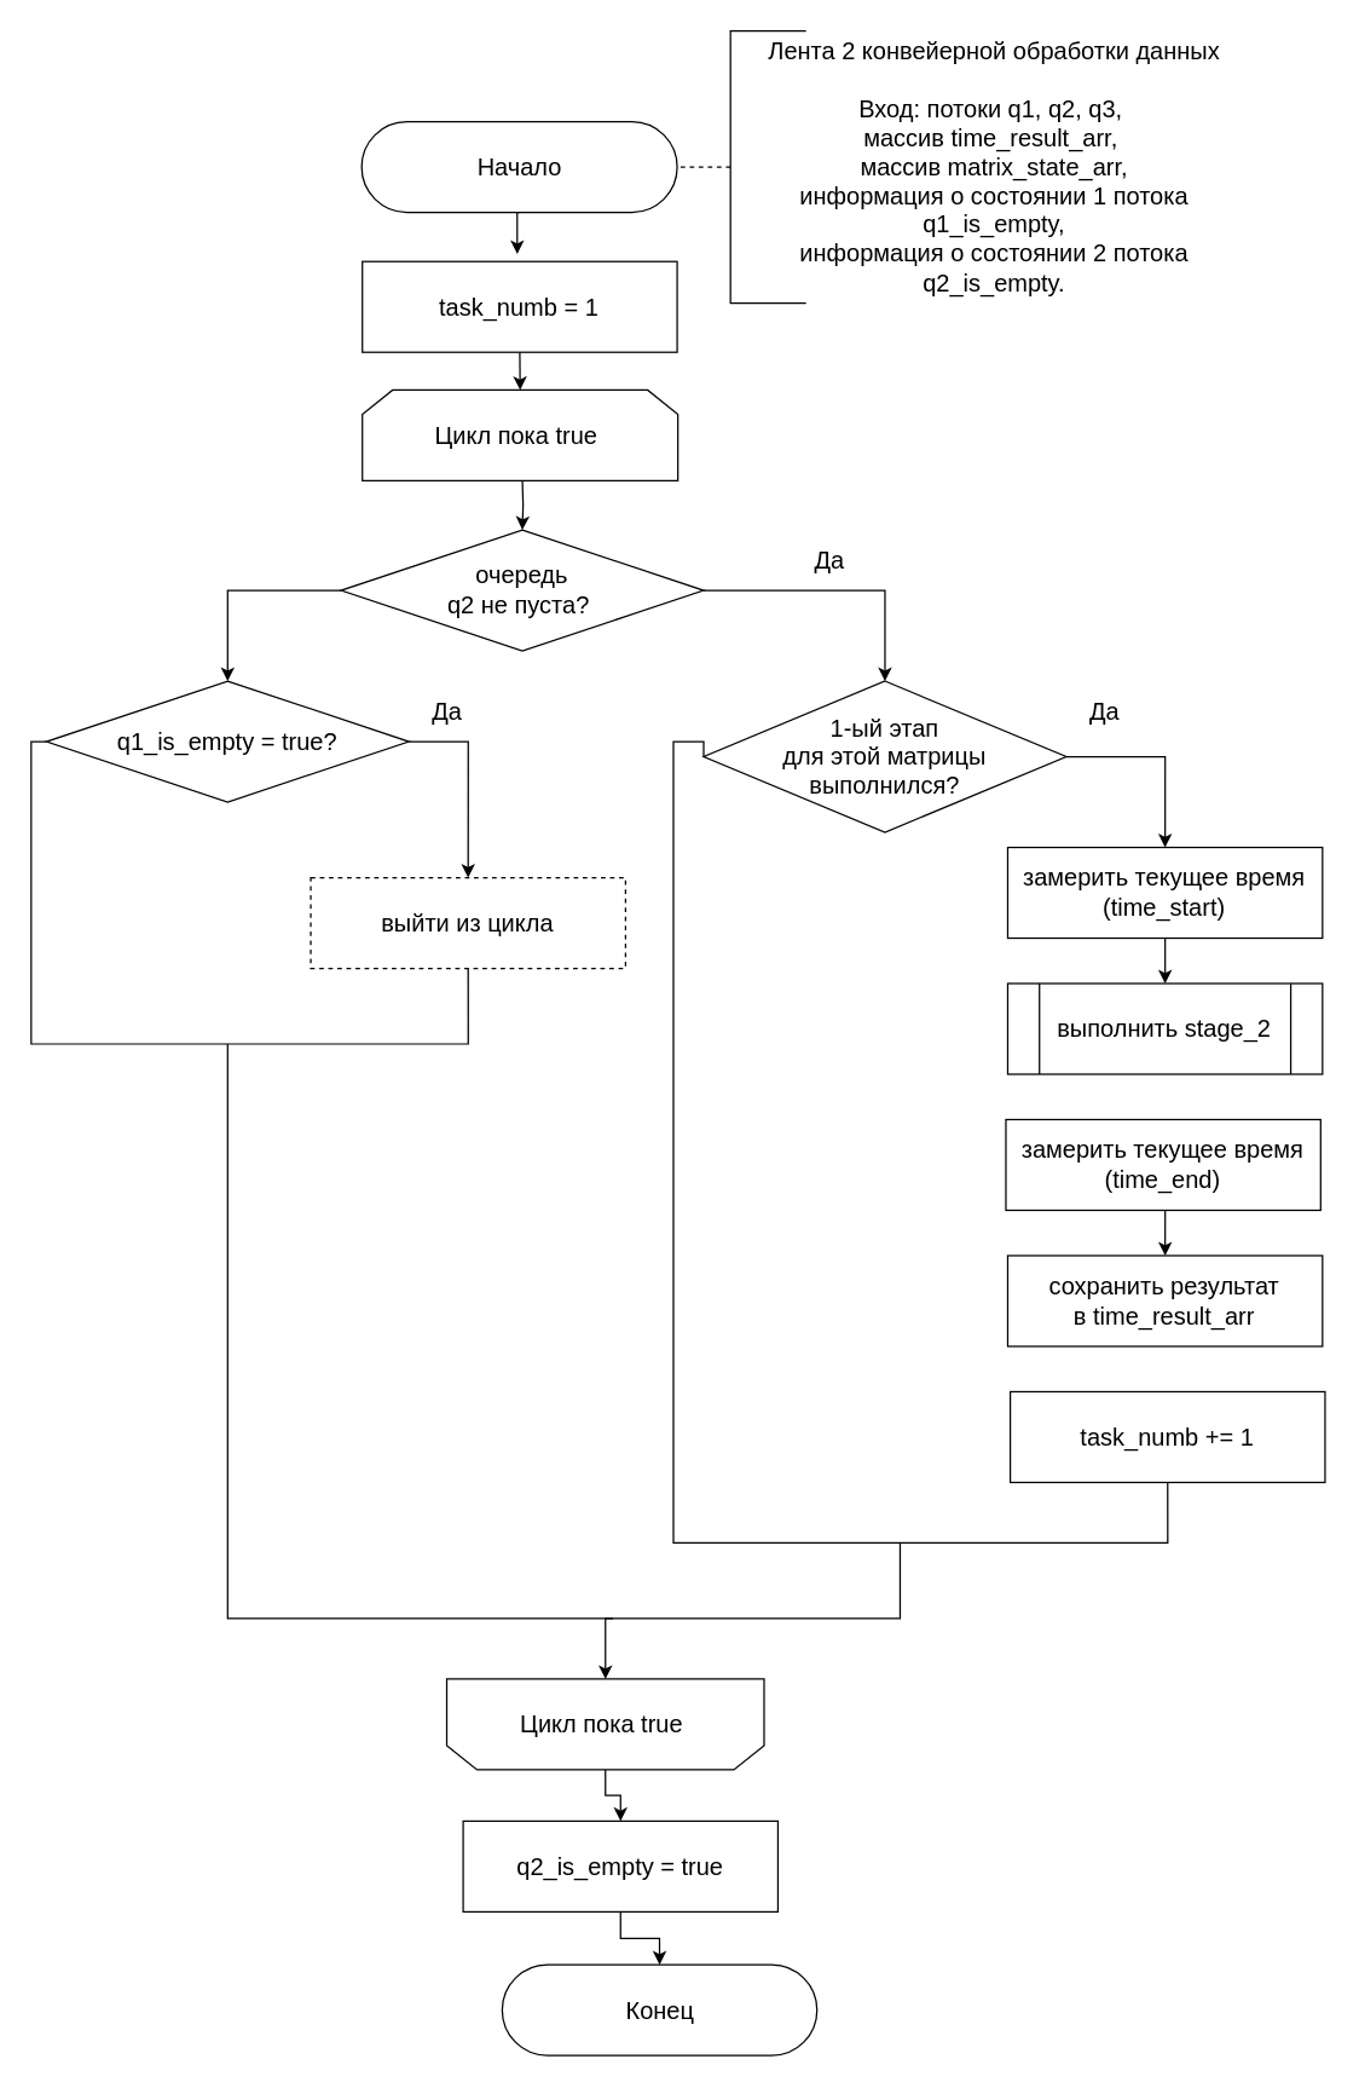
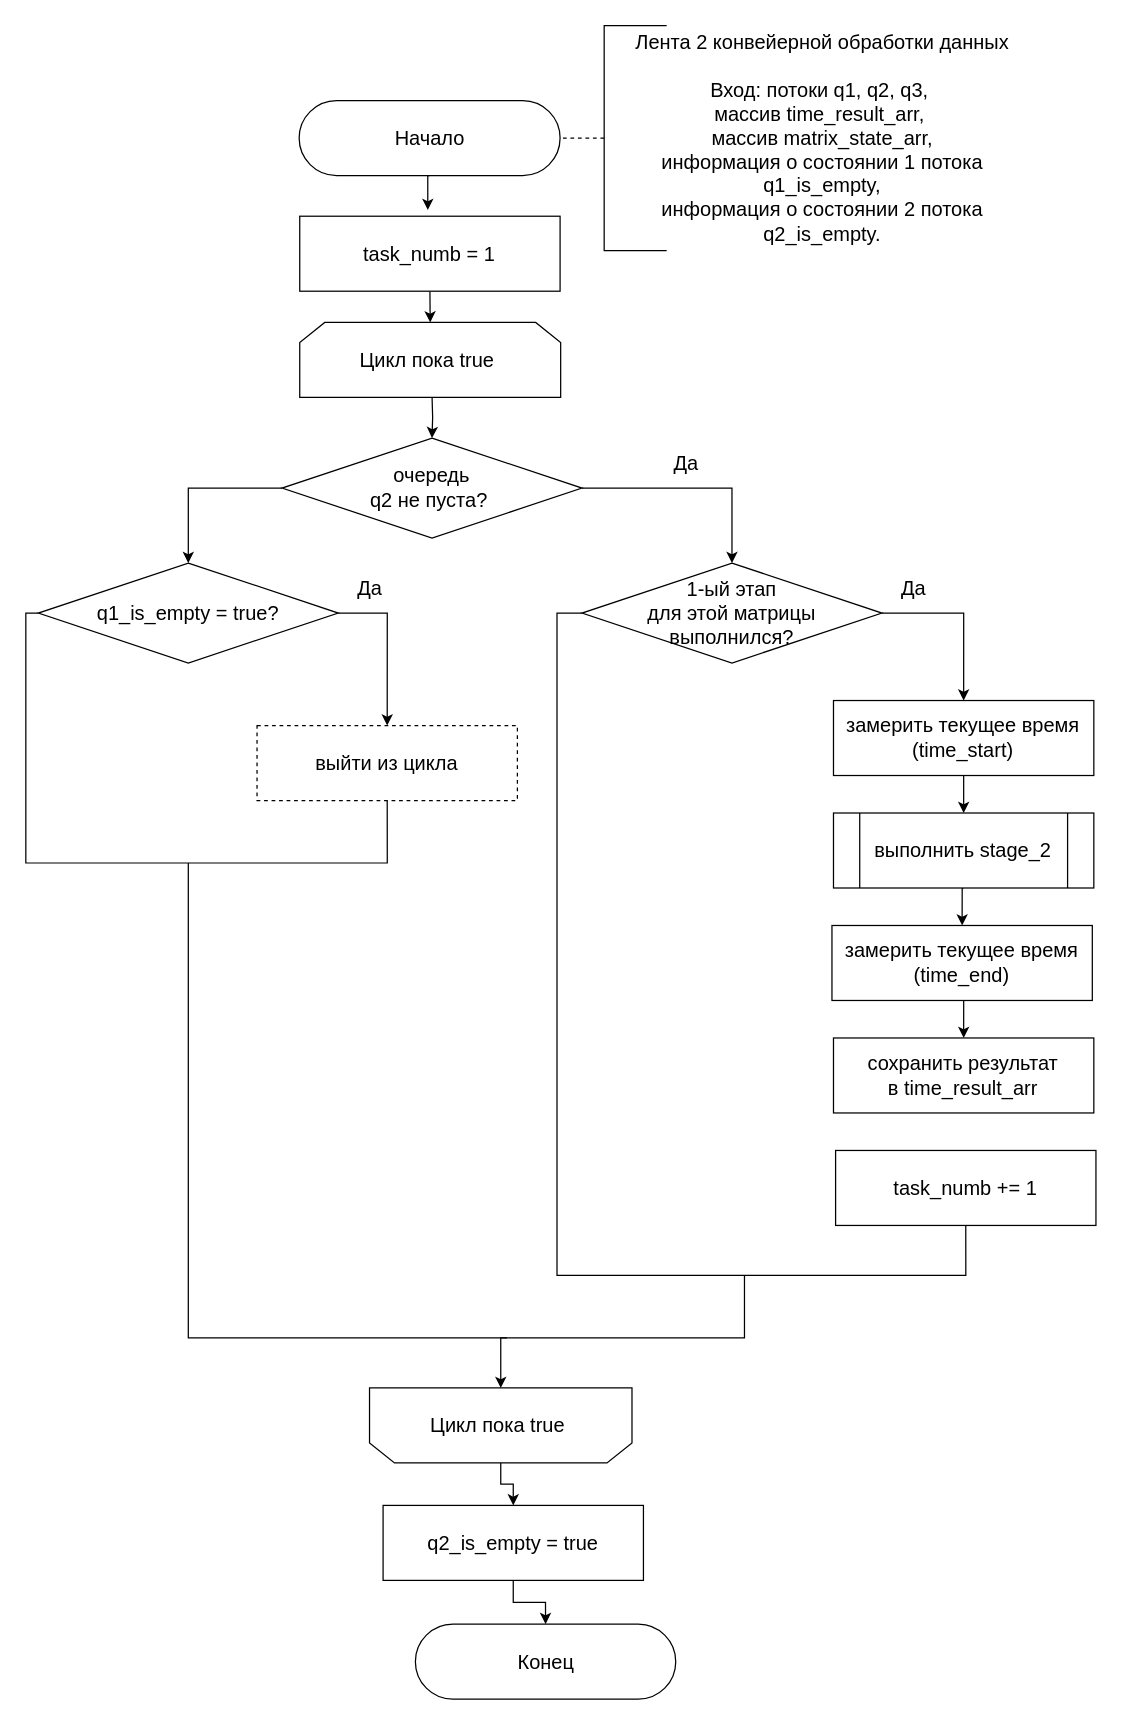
- <mxCell id="37" value="&lt;font style=&quot;font-size: 16px&quot;&gt;1-ый этап &lt;br&gt;для этой матрицы выполнился?&lt;/font&gt;" style="strokeWidth=1;html=1;shape=mxgraph.flowchart.decision;whiteSpace=wrap;rounded=1;shadow=0;glass=0;sketch=0;gradientColor=none;" vertex="1" parent="1"><mxGeometry x="465" y="450" width="240" height="100" as="geometry" /></mxCell>
+ <mxCell id="37" value="&lt;font style=&quot;font-size: 16px&quot;&gt;1-ый этап &lt;br&gt;для этой матрицы выполнился?&lt;/font&gt;" style="strokeWidth=1;html=1;shape=mxgraph.flowchart.decision;whiteSpace=wrap;rounded=1;shadow=0;glass=0;sketch=0;gradientColor=none;" vertex="1" parent="1"><mxGeometry x="465" y="450" width="240" height="80" as="geometry" /></mxCell>
+ <mxCell id="17" style="edgeStyle=orthogonalEdgeStyle;rounded=0;orthogonalLoop=1;jettySize=auto;html=1;exitX=0.5;exitY=1;exitDx=0;exitDy=0;entryX=0.5;entryY=0;entryDx=0;entryDy=0;fontSize=16;" edge="1" parent="1" source="18" target="20"><mxGeometry relative="1" as="geometry" /></mxCell>
